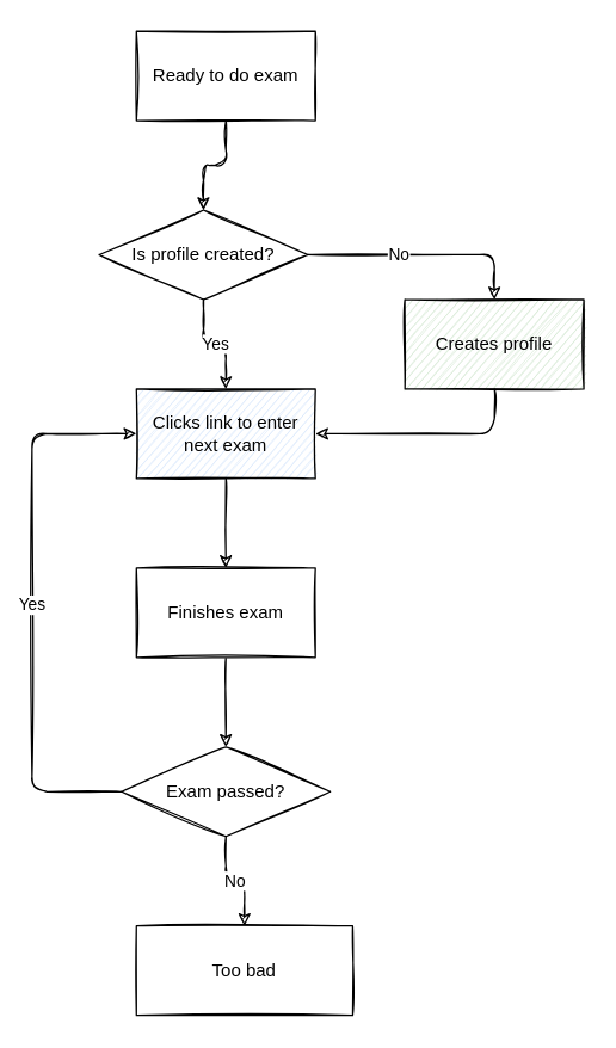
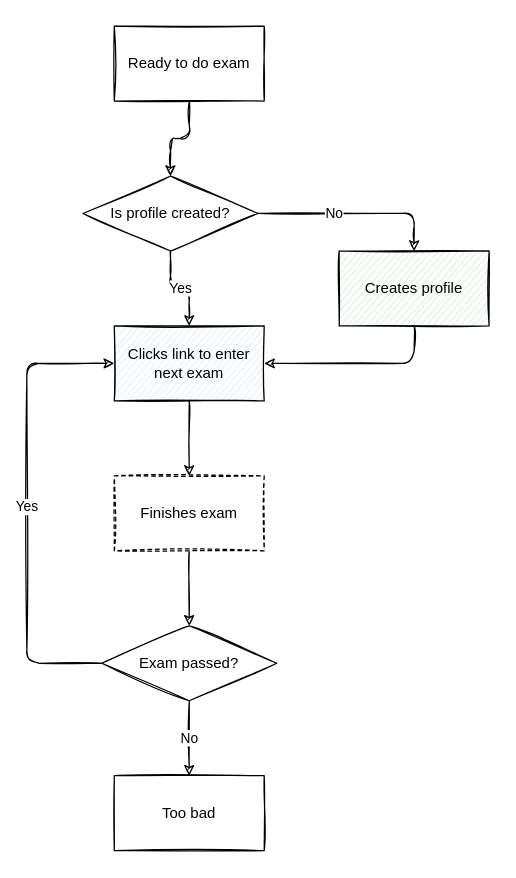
- <mxCell id="13" value="Finishes exam" style="whiteSpace=wrap;html=1;sketch=1;" vertex="1" parent="1"><mxGeometry x="90.97" y="380" width="120" height="60" as="geometry" /></mxCell>
+ <mxCell id="13" value="Finishes exam" style="whiteSpace=wrap;html=1;sketch=1;dashed=1;" vertex="1" parent="1"><mxGeometry x="90.97" y="380" width="120" height="60" as="geometry" /></mxCell>
- <mxCell id="14" value="Too bad" style="whiteSpace=wrap;html=1;sketch=1;" vertex="1" parent="1"><mxGeometry x="90.97" y="620" width="145" height="60" as="geometry" /></mxCell>
+ <mxCell id="14" value="Too bad" style="whiteSpace=wrap;html=1;sketch=1;" vertex="1" parent="1"><mxGeometry x="90.97" y="620" width="120" height="60" as="geometry" /></mxCell>
